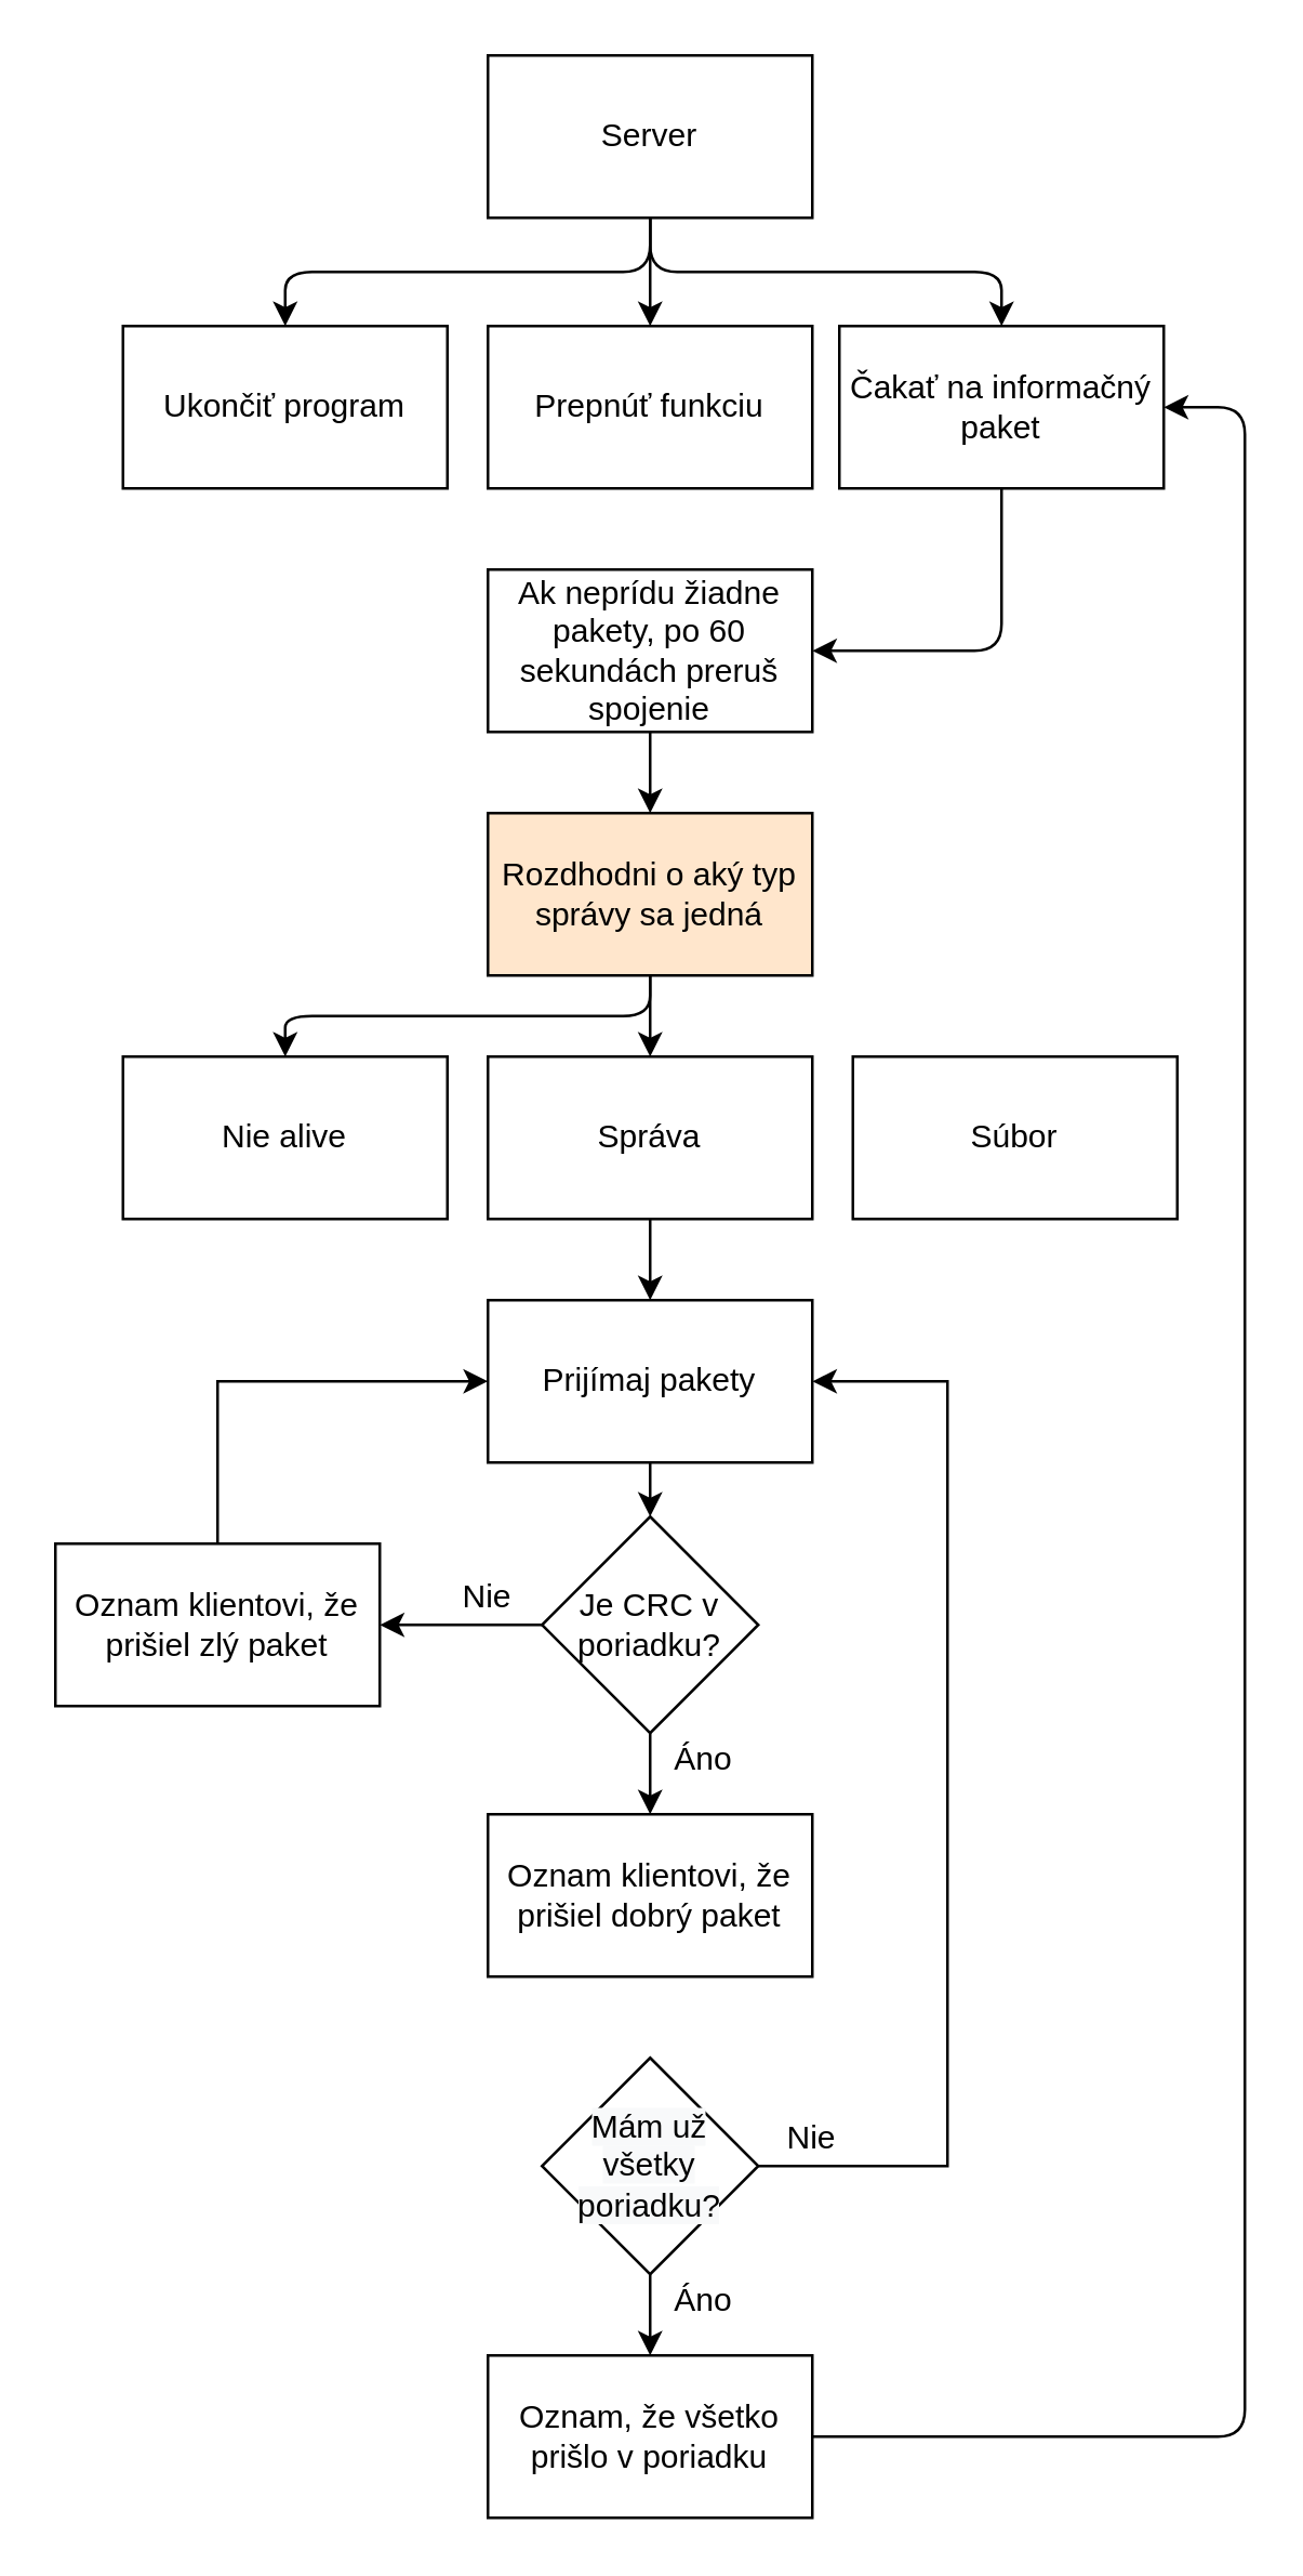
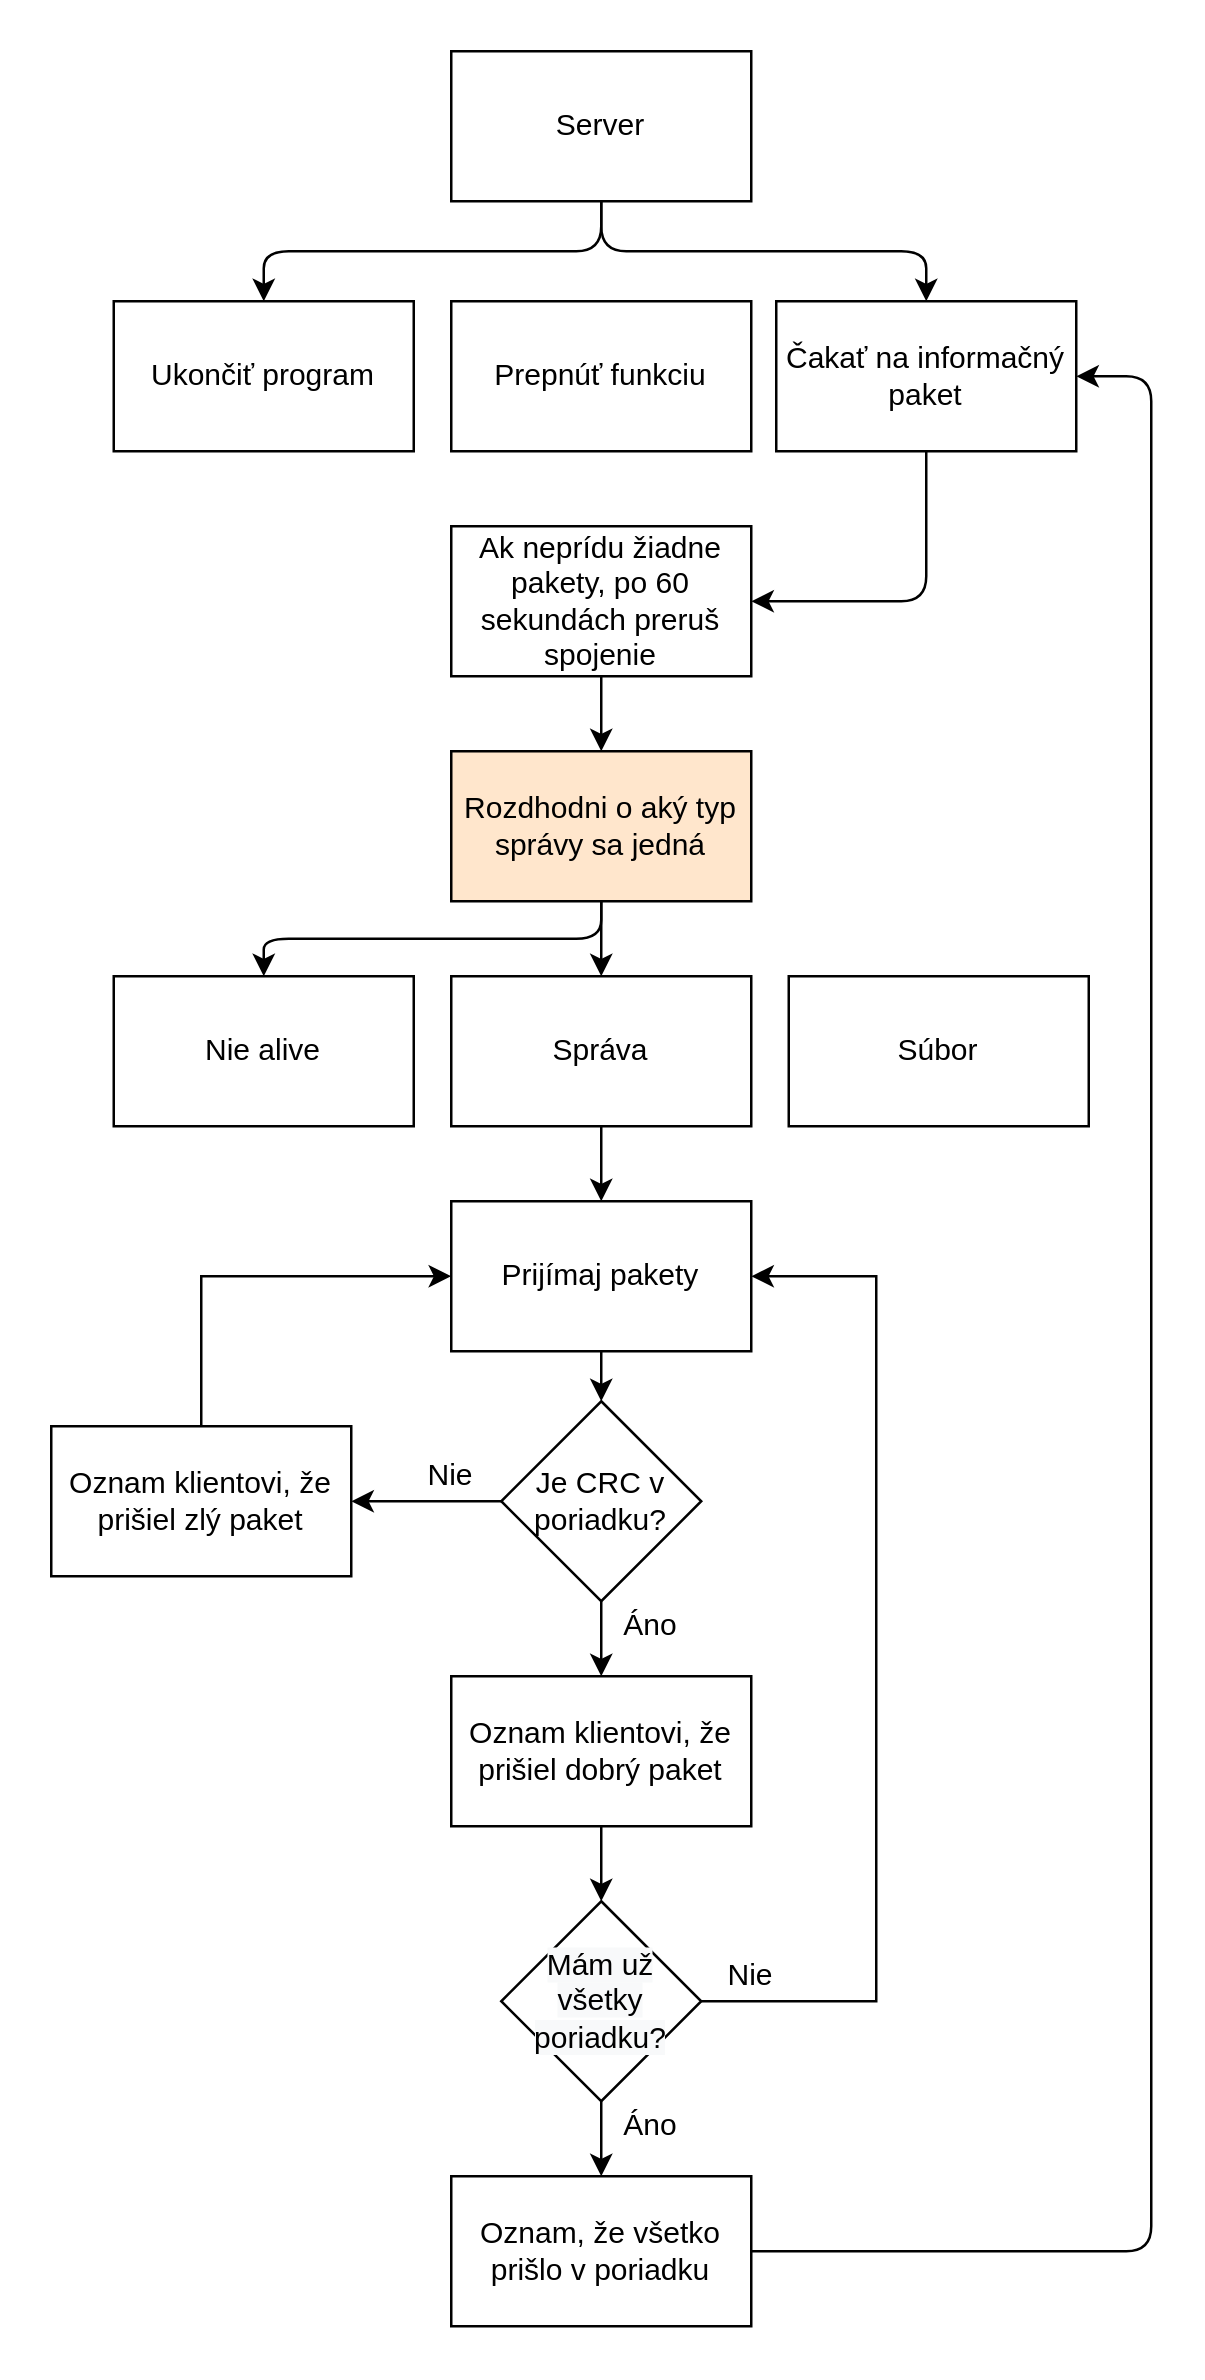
- <mxCell id="7" value="" style="endArrow=classic;html=1;edgeStyle=orthogonalEdgeStyle;exitX=0.5;exitY=1;exitDx=0;exitDy=0;entryX=0.5;entryY=0;entryDx=0;entryDy=0;" parent="1" source="2" target="4" edge="1"><mxGeometry width="50" height="50" relative="1" as="geometry"><mxPoint x="250" y="90" as="sourcePoint" /><mxPoint x="115" y="130" as="targetPoint" /></mxGeometry></mxCell>
+ <mxCell id="35" style="edgeStyle=orthogonalEdgeStyle;rounded=0;orthogonalLoop=1;jettySize=auto;html=1;exitX=0.5;exitY=1;exitDx=0;exitDy=0;entryX=0.5;entryY=0;entryDx=0;entryDy=0;" edge="1" parent="1" source="36" target="26"><mxGeometry relative="1" as="geometry" /></mxCell>
